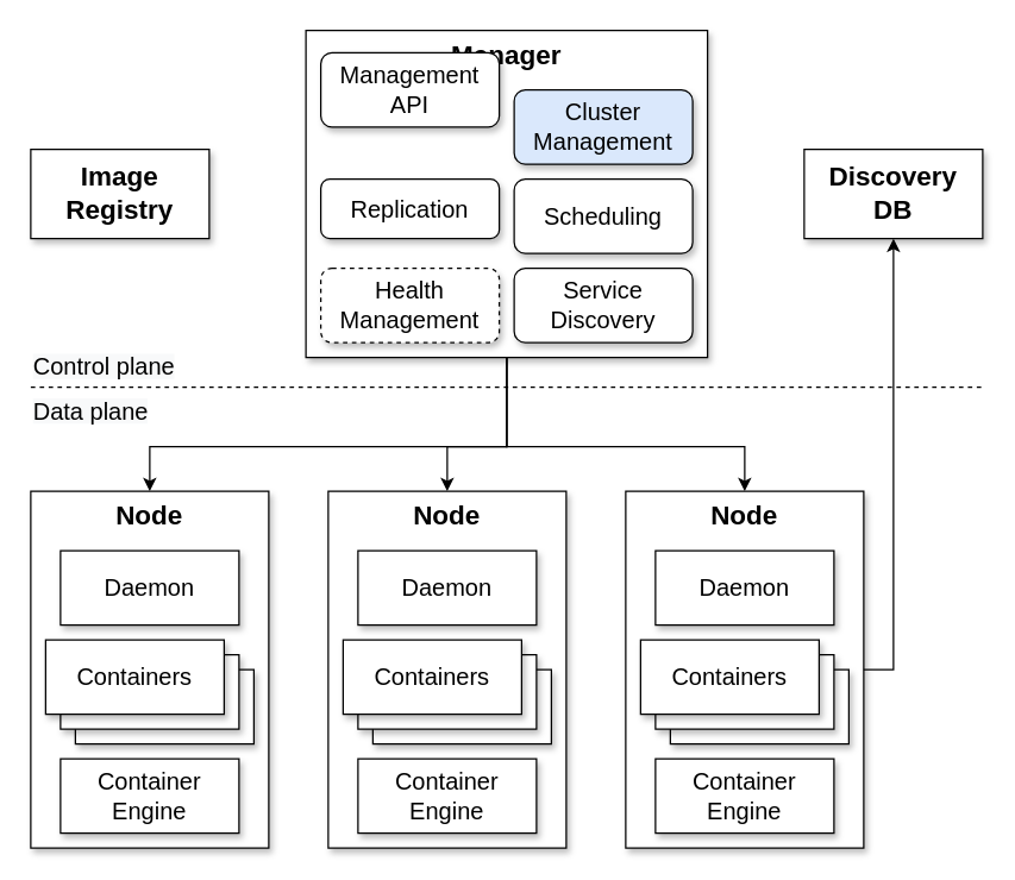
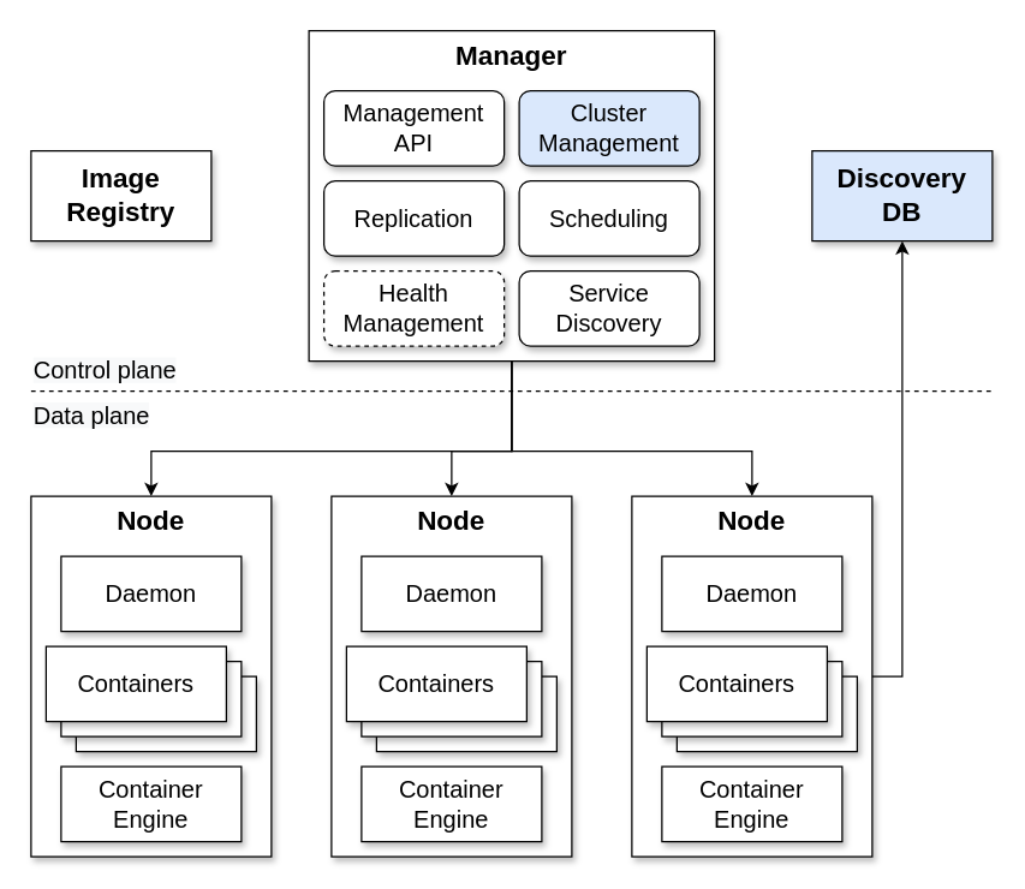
- <mxCell id="42" value="&lt;span style=&quot;font-size: 16px&quot;&gt;Management API&lt;/span&gt;" style="rounded=1;whiteSpace=wrap;html=1;shadow=1;" vertex="1" parent="35"><mxGeometry x="10" y="15" width="120" height="50" as="geometry" /></mxCell>
+ <mxCell id="42" value="&lt;span style=&quot;font-size: 16px&quot;&gt;Management API&lt;/span&gt;" style="rounded=1;whiteSpace=wrap;html=1;shadow=1;" vertex="1" parent="35"><mxGeometry x="10" y="40" width="120" height="50" as="geometry" /></mxCell>
- <mxCell id="14" value="&lt;font style=&quot;font-size: 18px&quot;&gt;&lt;b&gt;Discovery DB&lt;/b&gt;&lt;/font&gt;" style="rounded=0;whiteSpace=wrap;html=1;verticalAlign=middle;spacingLeft=0;spacingBottom=0;spacing=3;shadow=1;" parent="1" vertex="1"><mxGeometry x="540" y="100" width="120" height="60" as="geometry" /></mxCell>
+ <mxCell id="14" value="&lt;font style=&quot;font-size: 18px&quot;&gt;&lt;b&gt;Discovery DB&lt;/b&gt;&lt;/font&gt;" style="rounded=0;whiteSpace=wrap;html=1;verticalAlign=middle;spacingLeft=0;spacingBottom=0;spacing=3;shadow=1;fillColor=#dae8fc;" parent="1" vertex="1"><mxGeometry x="540" y="100" width="120" height="60" as="geometry" /></mxCell>
- <mxCell id="37" value="&lt;span style=&quot;font-size: 16px&quot;&gt;Replication&lt;/span&gt;" style="rounded=1;whiteSpace=wrap;html=1;shadow=1;" parent="35" vertex="1"><mxGeometry x="10" y="100" width="120" height="40" as="geometry" /></mxCell>
+ <mxCell id="37" value="&lt;span style=&quot;font-size: 16px&quot;&gt;Replication&lt;/span&gt;" style="rounded=1;whiteSpace=wrap;html=1;shadow=1;" parent="35" vertex="1"><mxGeometry x="10" y="100" width="120" height="50" as="geometry" /></mxCell>
